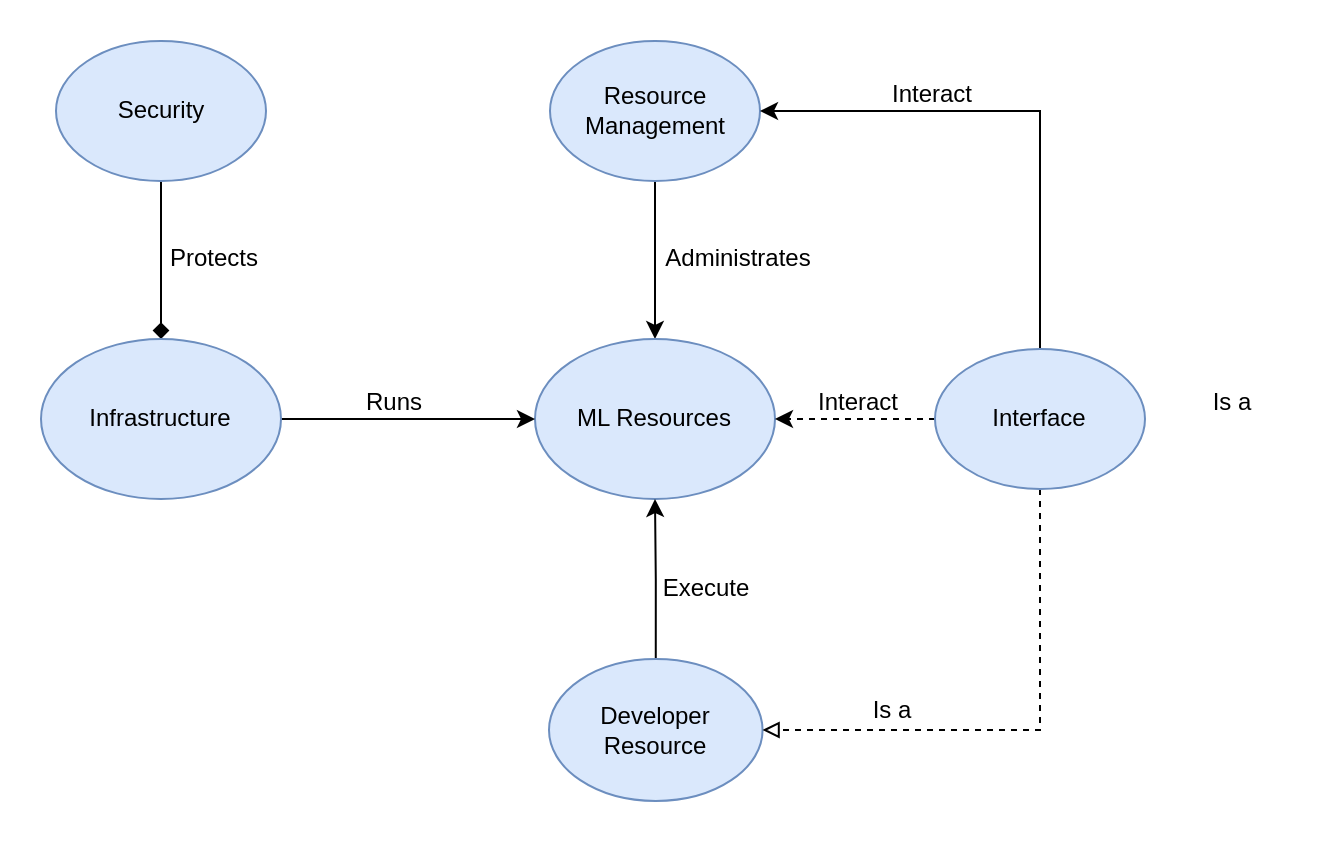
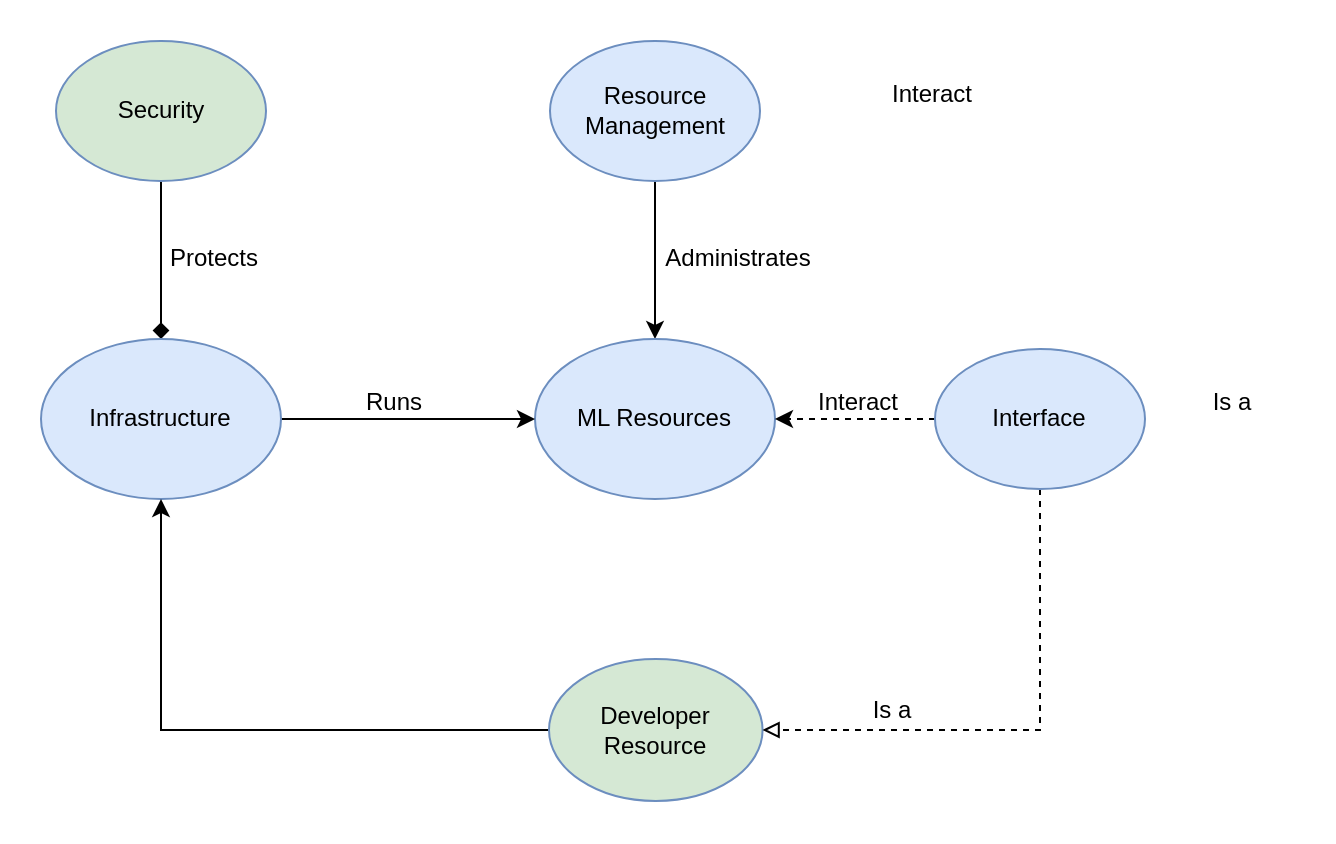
- <mxCell id="3" value="Security" style="ellipse;whiteSpace=wrap;html=1;fillColor=#dae8fc;strokeColor=#6c8ebf;" parent="1" vertex="1"><mxGeometry x="27.5" y="20" width="105" height="70" as="geometry" /></mxCell>
+ <mxCell id="3" value="Security" style="ellipse;whiteSpace=wrap;html=1;fillColor=#d5e8d4;strokeColor=#6c8ebf;" parent="1" vertex="1"><mxGeometry x="27.5" y="20" width="105" height="70" as="geometry" /></mxCell>
- <mxCell id="15" style="edgeStyle=orthogonalEdgeStyle;rounded=0;orthogonalLoop=1;jettySize=auto;html=1;entryX=1;entryY=0.5;entryDx=0;entryDy=0;exitX=0.5;exitY=0;exitDx=0;exitDy=0;" edge="1" parent="1" source="18" target="5"><mxGeometry relative="1" as="geometry" /></mxCell>
- <mxCell id="9" style="edgeStyle=orthogonalEdgeStyle;rounded=0;orthogonalLoop=1;jettySize=auto;html=1;entryX=0.5;entryY=1;entryDx=0;entryDy=0;" parent="1" source="10" target="6" edge="1"><mxGeometry relative="1" as="geometry" /></mxCell>
+ <mxCell id="9" style="edgeStyle=orthogonalEdgeStyle;rounded=0;orthogonalLoop=1;jettySize=auto;html=1;" parent="1" source="10" target="8" edge="1"><mxGeometry relative="1" as="geometry" /></mxCell>
- <mxCell id="12" value="Execute" style="text;html=1;align=center;verticalAlign=middle;whiteSpace=wrap;rounded=0;" parent="1" vertex="1"><mxGeometry x="323" y="279" width="60" height="30" as="geometry" /></mxCell>
- <mxCell id="10" value="Developer Resource" style="ellipse;whiteSpace=wrap;html=1;fillColor=#dae8fc;strokeColor=#6c8ebf;" parent="1" vertex="1"><mxGeometry x="274" y="329" width="106.78" height="71" as="geometry" /></mxCell>
+ <mxCell id="10" value="Developer Resource" style="ellipse;whiteSpace=wrap;html=1;fillColor=#d5e8d4;strokeColor=#6c8ebf;" parent="1" vertex="1"><mxGeometry x="274" y="329" width="106.78" height="71" as="geometry" /></mxCell>
